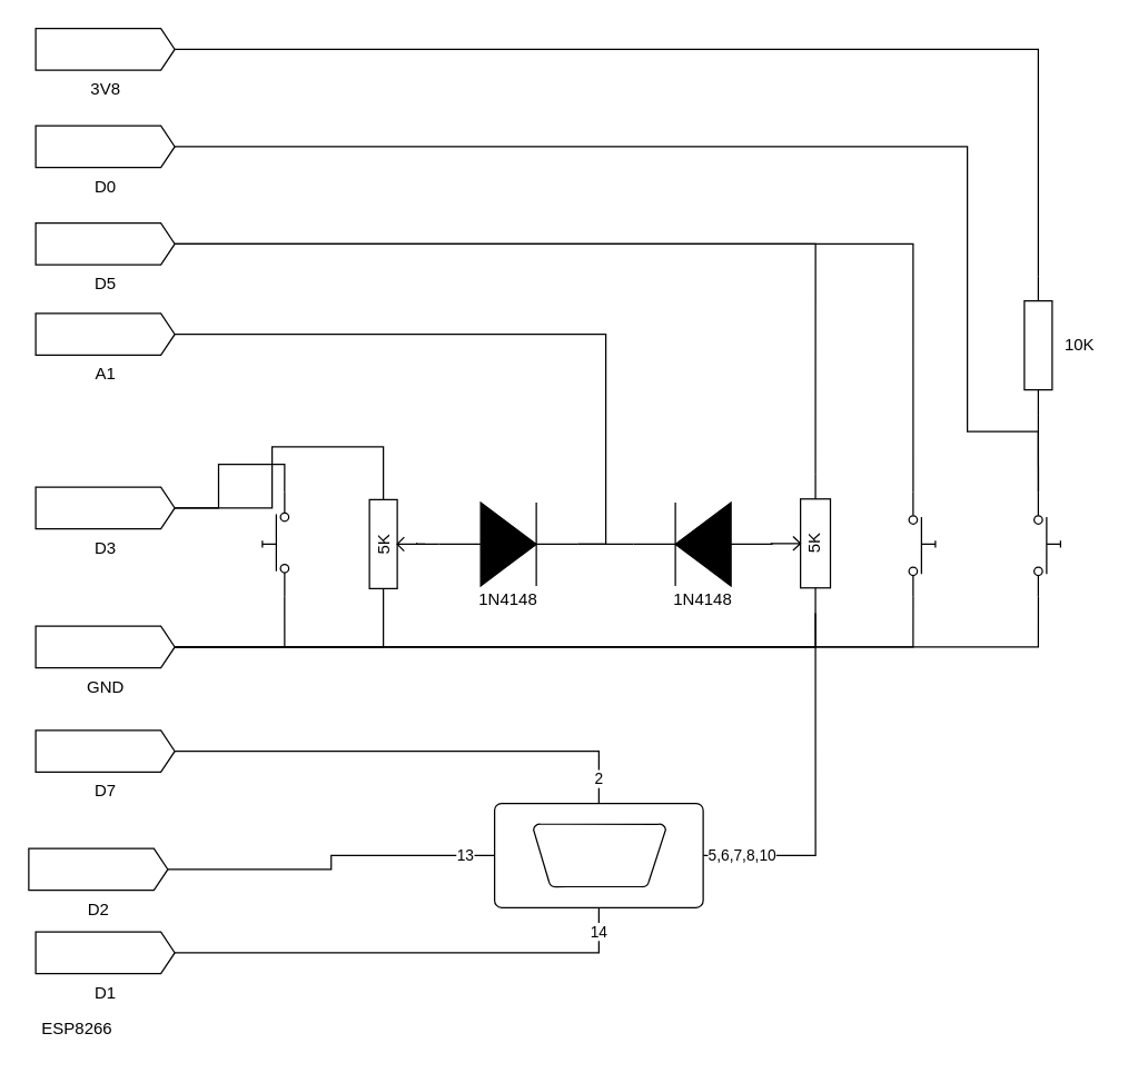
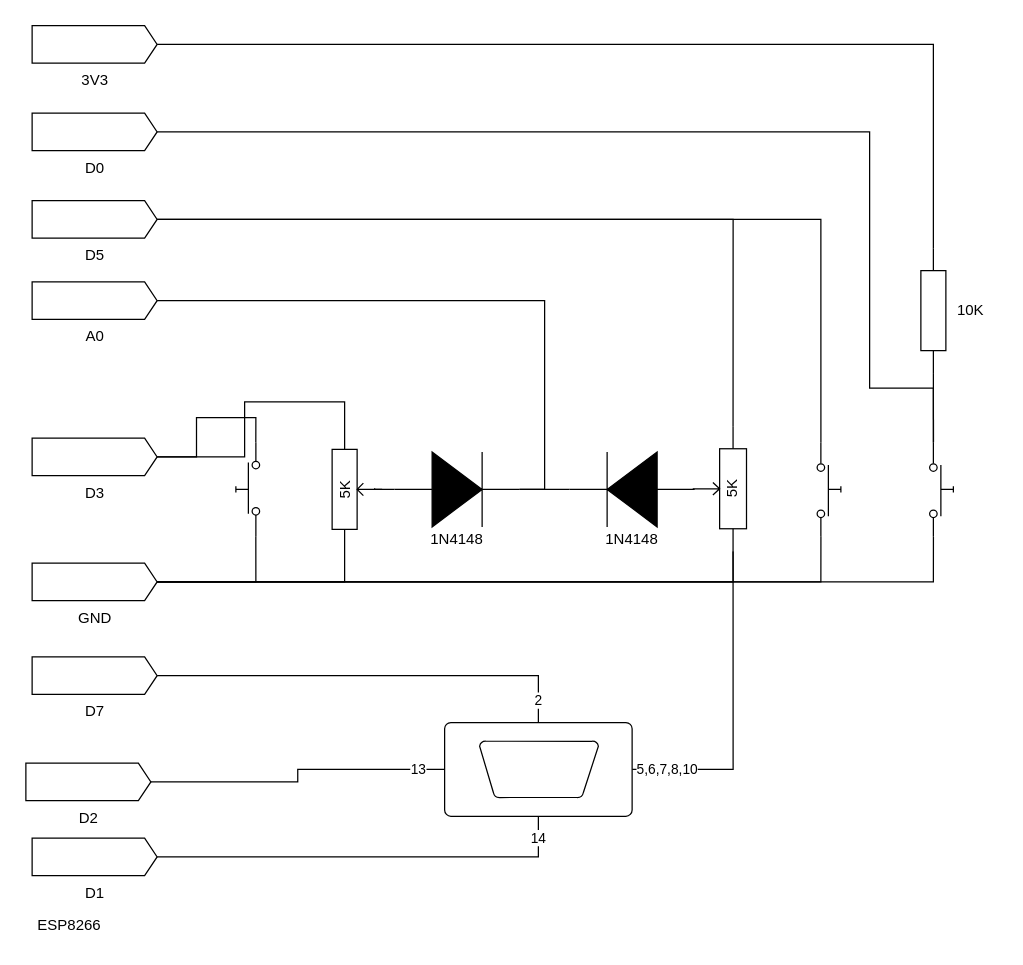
- <mxCell id="25" value="3V8" style="shape=mxgraph.arrows2.arrow;verticalLabelPosition=bottom;shadow=0;dashed=0;align=center;html=1;verticalAlign=top;strokeWidth=1;dy=0;dx=10;notch=0;" parent="1" vertex="1"><mxGeometry x="25" y="20" width="100" height="30" as="geometry" /></mxCell>
+ <mxCell id="25" value="3V3" style="shape=mxgraph.arrows2.arrow;verticalLabelPosition=bottom;shadow=0;dashed=0;align=center;html=1;verticalAlign=top;strokeWidth=1;dy=0;dx=10;notch=0;" parent="1" vertex="1"><mxGeometry x="25" y="20" width="100" height="30" as="geometry" /></mxCell>
- <mxCell id="27" value="A1" style="shape=mxgraph.arrows2.arrow;verticalLabelPosition=bottom;shadow=0;dashed=0;align=center;html=1;verticalAlign=top;strokeWidth=1;dy=0;dx=10;notch=0;" parent="1" vertex="1"><mxGeometry x="25" y="225" width="100" height="30" as="geometry" /></mxCell>
+ <mxCell id="27" value="A0" style="shape=mxgraph.arrows2.arrow;verticalLabelPosition=bottom;shadow=0;dashed=0;align=center;html=1;verticalAlign=top;strokeWidth=1;dy=0;dx=10;notch=0;" parent="1" vertex="1"><mxGeometry x="25" y="225" width="100" height="30" as="geometry" /></mxCell>
